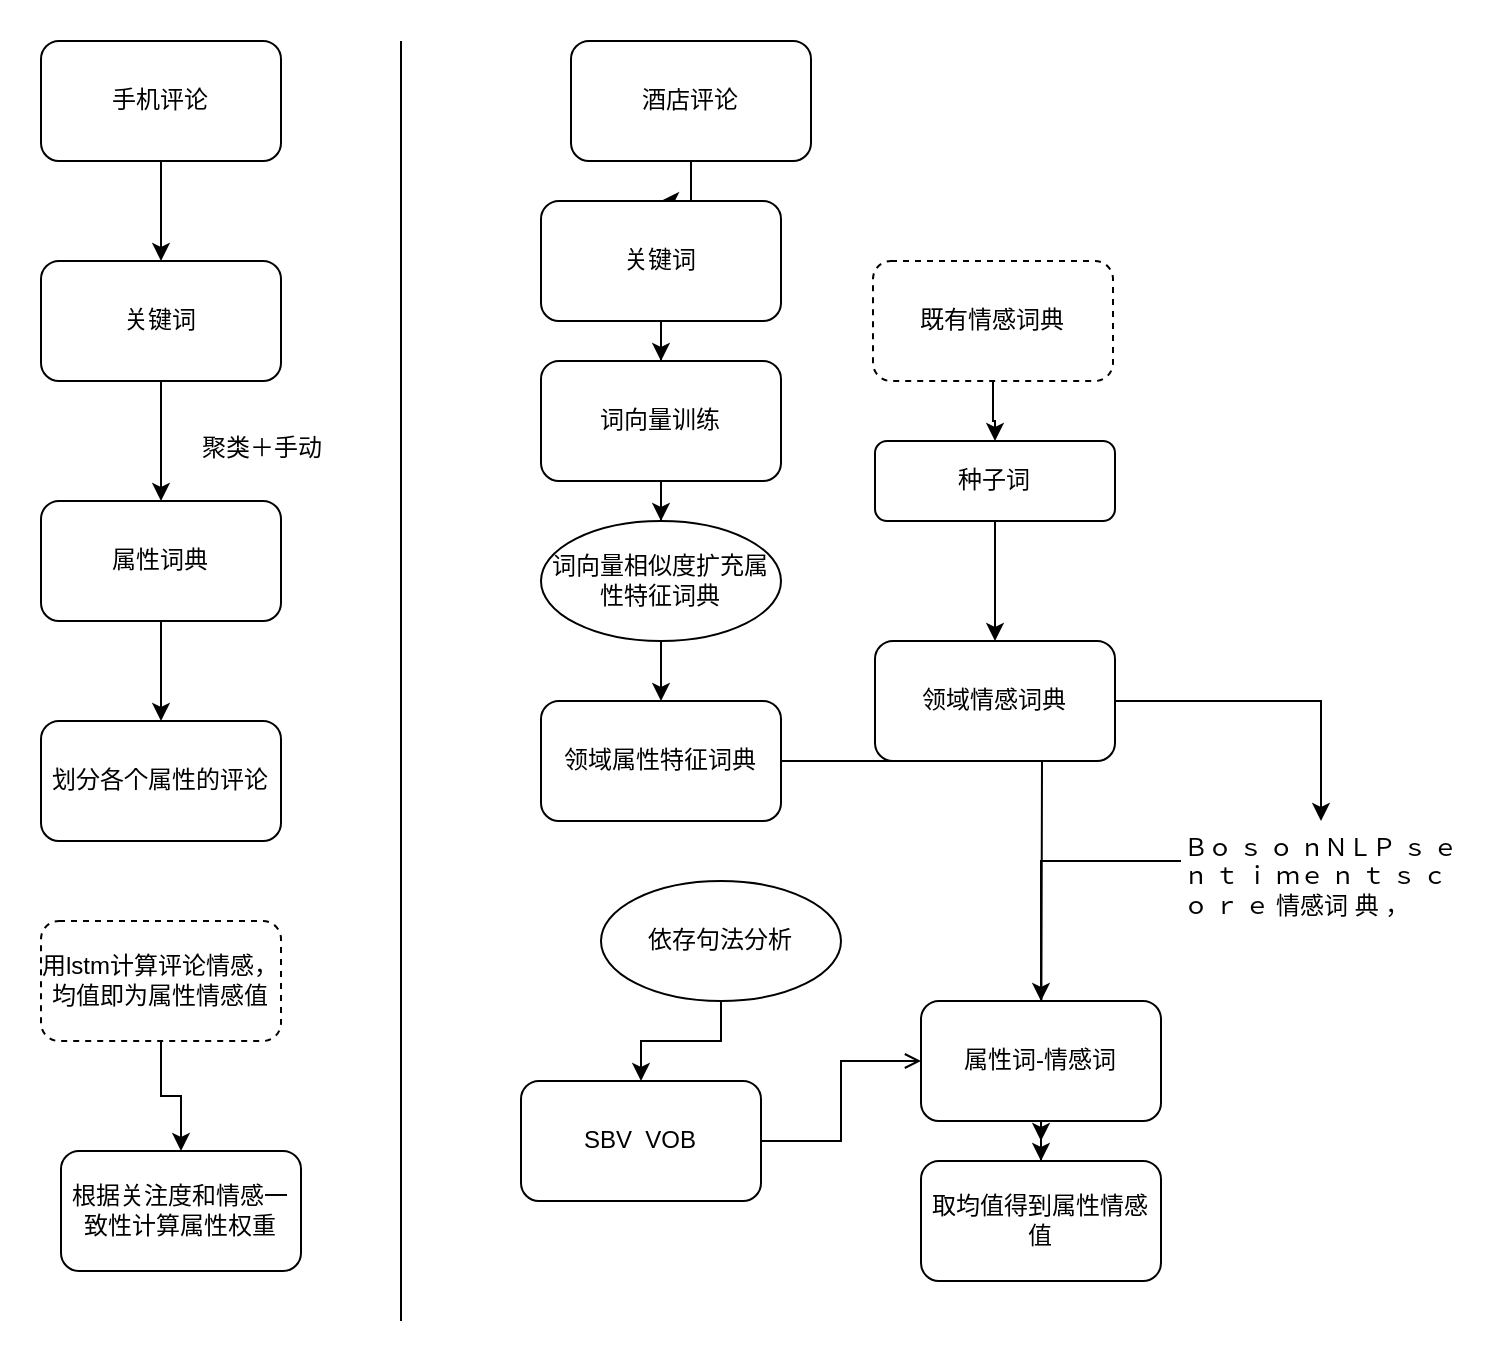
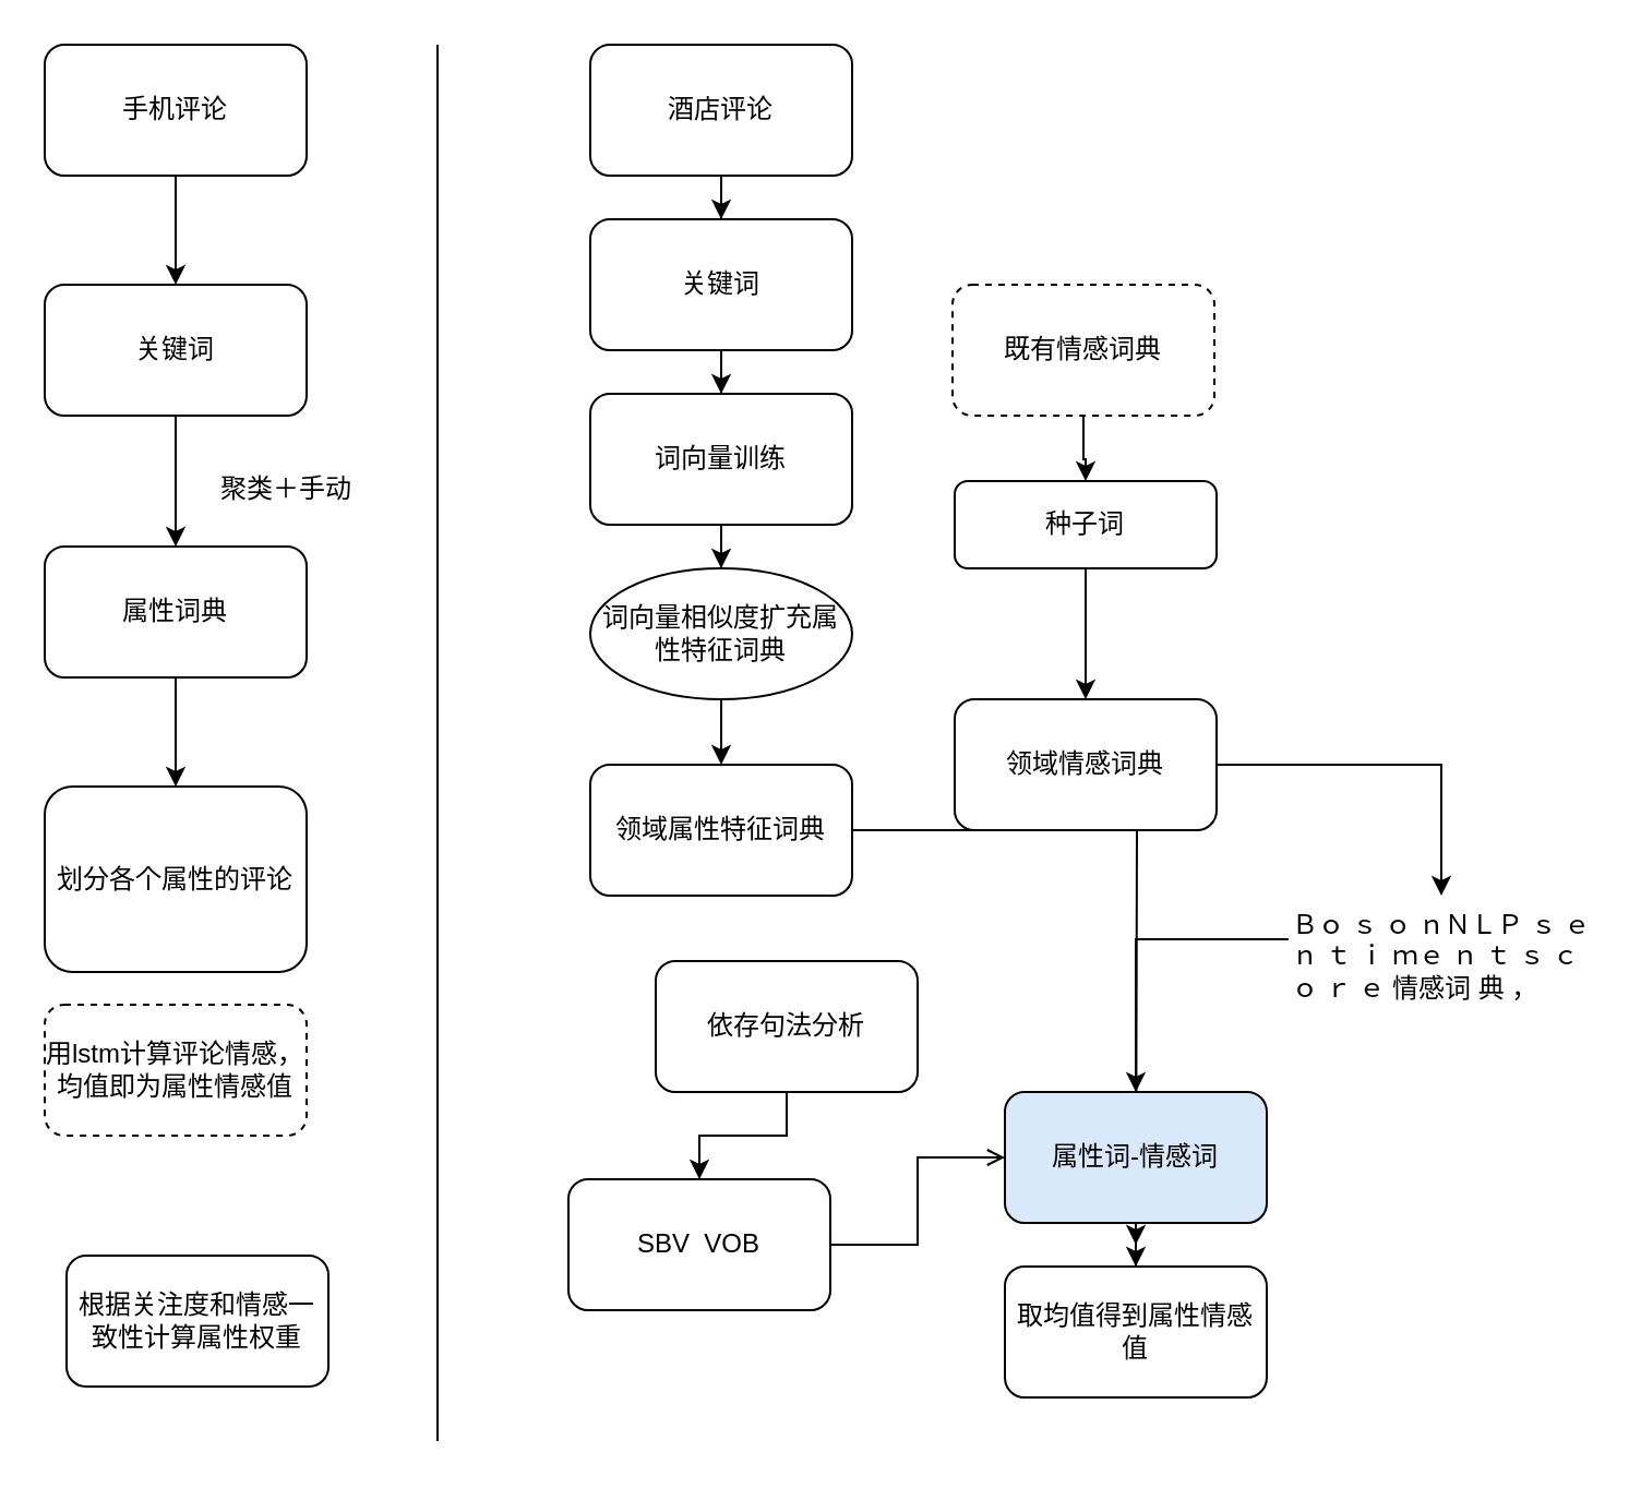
- <mxCell id="14" value="酒店评论" style="rounded=1;whiteSpace=wrap;html=1;" vertex="1" parent="1"><mxGeometry x="285" y="20" width="120" height="60" as="geometry" /></mxCell>
+ <mxCell id="14" value="酒店评论" style="rounded=1;whiteSpace=wrap;html=1;" vertex="1" parent="1"><mxGeometry x="270" y="20" width="120" height="60" as="geometry" /></mxCell>
- <mxCell id="9" value="划分各个属性的评论" style="rounded=1;whiteSpace=wrap;html=1;" vertex="1" parent="1"><mxGeometry x="20" y="360" width="120" height="60" as="geometry" /></mxCell>
+ <mxCell id="9" value="划分各个属性的评论" style="rounded=1;whiteSpace=wrap;html=1;" vertex="1" parent="1"><mxGeometry x="20" y="360" width="120" height="85" as="geometry" /></mxCell>
- <mxCell id="30" value="依存句法分析" style="ellipse;whiteSpace=wrap;html=1;" vertex="1" parent="1"><mxGeometry x="300" y="440" width="120" height="60" as="geometry" /></mxCell>
+ <mxCell id="30" value="依存句法分析" style="rounded=1;whiteSpace=wrap;html=1;" vertex="1" parent="1"><mxGeometry x="300" y="440" width="120" height="60" as="geometry" /></mxCell>
- <mxCell id="34" value="属性词-情感词" style="rounded=1;whiteSpace=wrap;html=1;" vertex="1" parent="1"><mxGeometry x="460" y="500" width="120" height="60" as="geometry" /></mxCell>
+ <mxCell id="34" value="属性词-情感词" style="rounded=1;whiteSpace=wrap;html=1;fillColor=#dae8fc;" vertex="1" parent="1"><mxGeometry x="460" y="500" width="120" height="60" as="geometry" /></mxCell>
- <mxCell id="10" value="" style="edgeStyle=orthogonalEdgeStyle;rounded=0;orthogonalLoop=1;jettySize=auto;html=1;" edge="1" parent="1" source="11" target="12"><mxGeometry relative="1" as="geometry" /></mxCell>
